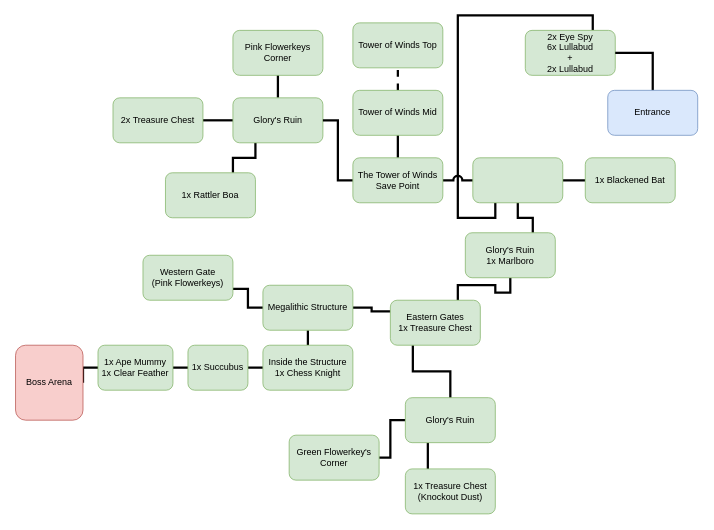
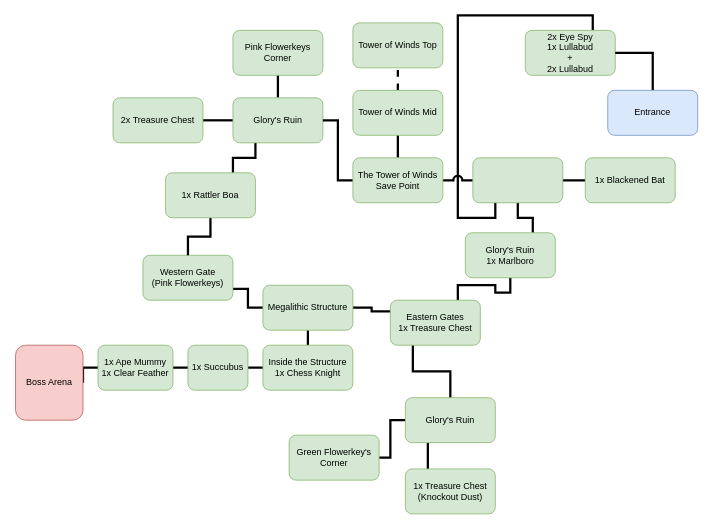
- <mxCell id="30" value="2x Eye Spy&lt;br&gt;6x Lullabud&lt;br&gt;+&lt;br&gt;2x Lullabud" style="rounded=1;whiteSpace=wrap;html=1;fillColor=#d5e8d4;strokeColor=#82b366;" vertex="1" parent="1"><mxGeometry x="700" y="40" width="120" height="60" as="geometry" /></mxCell>
+ <mxCell id="30" value="2x Eye Spy&lt;br&gt;1x Lullabud&lt;br&gt;+&lt;br&gt;2x Lullabud" style="rounded=1;whiteSpace=wrap;html=1;fillColor=#d5e8d4;strokeColor=#82b366;" vertex="1" parent="1"><mxGeometry x="700" y="40" width="120" height="60" as="geometry" /></mxCell>
+ <mxCell id="5" style="edgeStyle=orthogonalEdgeStyle;rounded=0;orthogonalLoop=1;jettySize=auto;html=1;entryX=0.5;entryY=0;entryDx=0;entryDy=0;jumpStyle=arc;jumpSize=8;strokeWidth=3;endArrow=none;endFill=0;" edge="1" parent="1" source="6" target="3"><mxGeometry relative="1" as="geometry"><mxPoint x="220" y="310" as="targetPoint" /></mxGeometry></mxCell>
